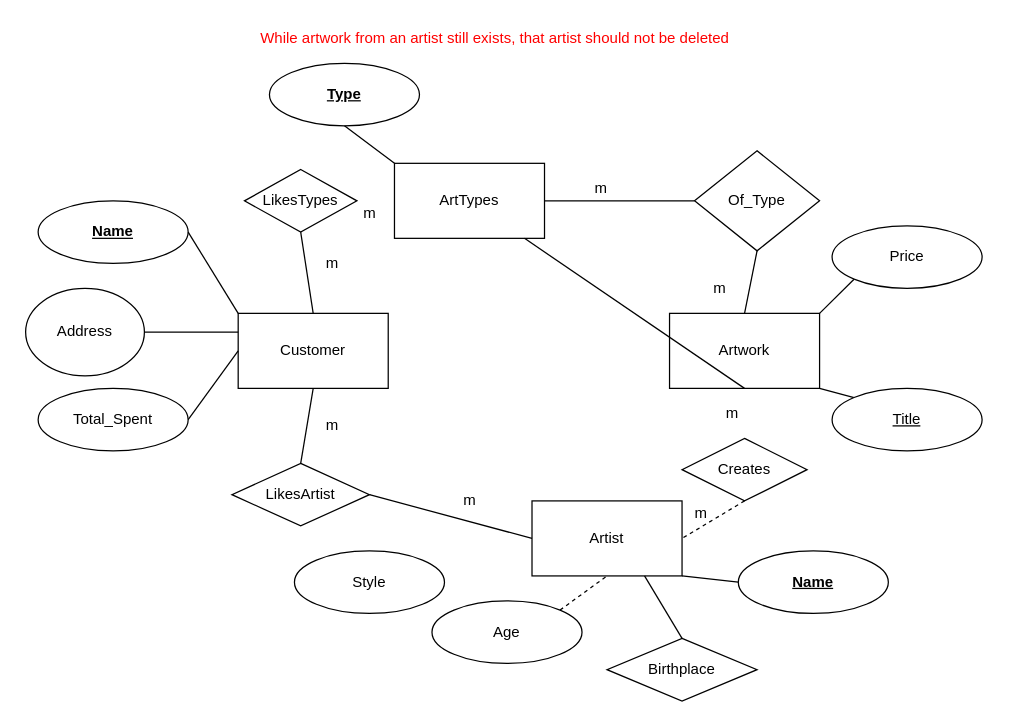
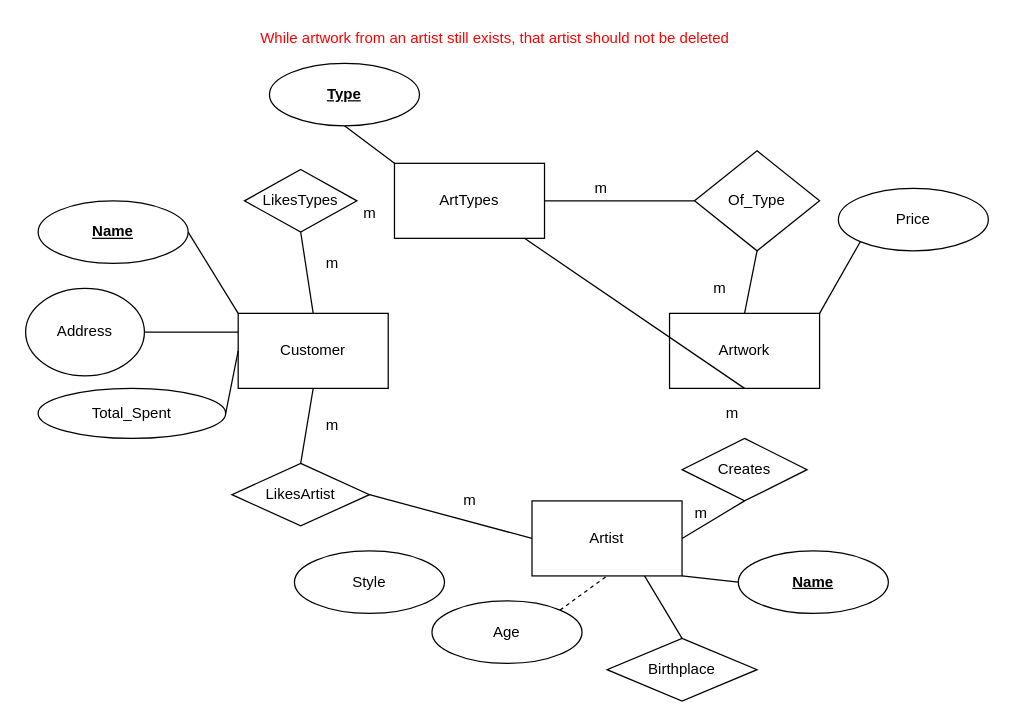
- <mxCell id="11" value="Price" style="ellipse;whiteSpace=wrap;html=1;" vertex="1" parent="1"><mxGeometry x="665" y="180" width="120" height="50" as="geometry" /></mxCell>
+ <mxCell id="11" value="Price" style="ellipse;whiteSpace=wrap;html=1;" vertex="1" parent="1"><mxGeometry x="670" y="150" width="120" height="50" as="geometry" /></mxCell>
- <mxCell id="10" value="" style="endArrow=none;html=1;entryX=0;entryY=0;entryDx=0;entryDy=0;exitX=1;exitY=1;exitDx=0;exitDy=0;" edge="1" parent="1" source="7" target="12"><mxGeometry width="50" height="50" relative="1" as="geometry"><mxPoint x="525" y="420" as="sourcePoint" /><mxPoint x="575" y="370" as="targetPoint" /></mxGeometry></mxCell>
- <mxCell id="32" value="Total_Spent" style="ellipse;whiteSpace=wrap;html=1;" vertex="1" parent="1"><mxGeometry x="30" y="310" width="120" height="50" as="geometry" /></mxCell>
+ <mxCell id="32" value="Total_Spent" style="ellipse;whiteSpace=wrap;html=1;" vertex="1" parent="1"><mxGeometry x="30" y="310" width="150" height="40" as="geometry" /></mxCell>
- <mxCell id="12" value="&lt;u&gt;Title&lt;/u&gt;" style="ellipse;whiteSpace=wrap;html=1;" vertex="1" parent="1"><mxGeometry x="665" y="310" width="120" height="50" as="geometry" /></mxCell>
- <mxCell id="16" value="" style="endArrow=none;html=1;exitX=0.5;exitY=1;exitDx=0;exitDy=0;entryX=1;entryY=0.5;entryDx=0;entryDy=0;dashed=1;" edge="1" parent="1" source="14" target="13"><mxGeometry width="50" height="50" relative="1" as="geometry"><mxPoint x="555" y="300" as="sourcePoint" /><mxPoint x="605" y="250" as="targetPoint" /></mxGeometry></mxCell>
+ <mxCell id="16" value="" style="endArrow=none;html=1;exitX=0.5;exitY=1;exitDx=0;exitDy=0;entryX=1;entryY=0.5;entryDx=0;entryDy=0;" edge="1" parent="1" source="14" target="13"><mxGeometry width="50" height="50" relative="1" as="geometry"><mxPoint x="555" y="300" as="sourcePoint" /><mxPoint x="605" y="250" as="targetPoint" /></mxGeometry></mxCell>
